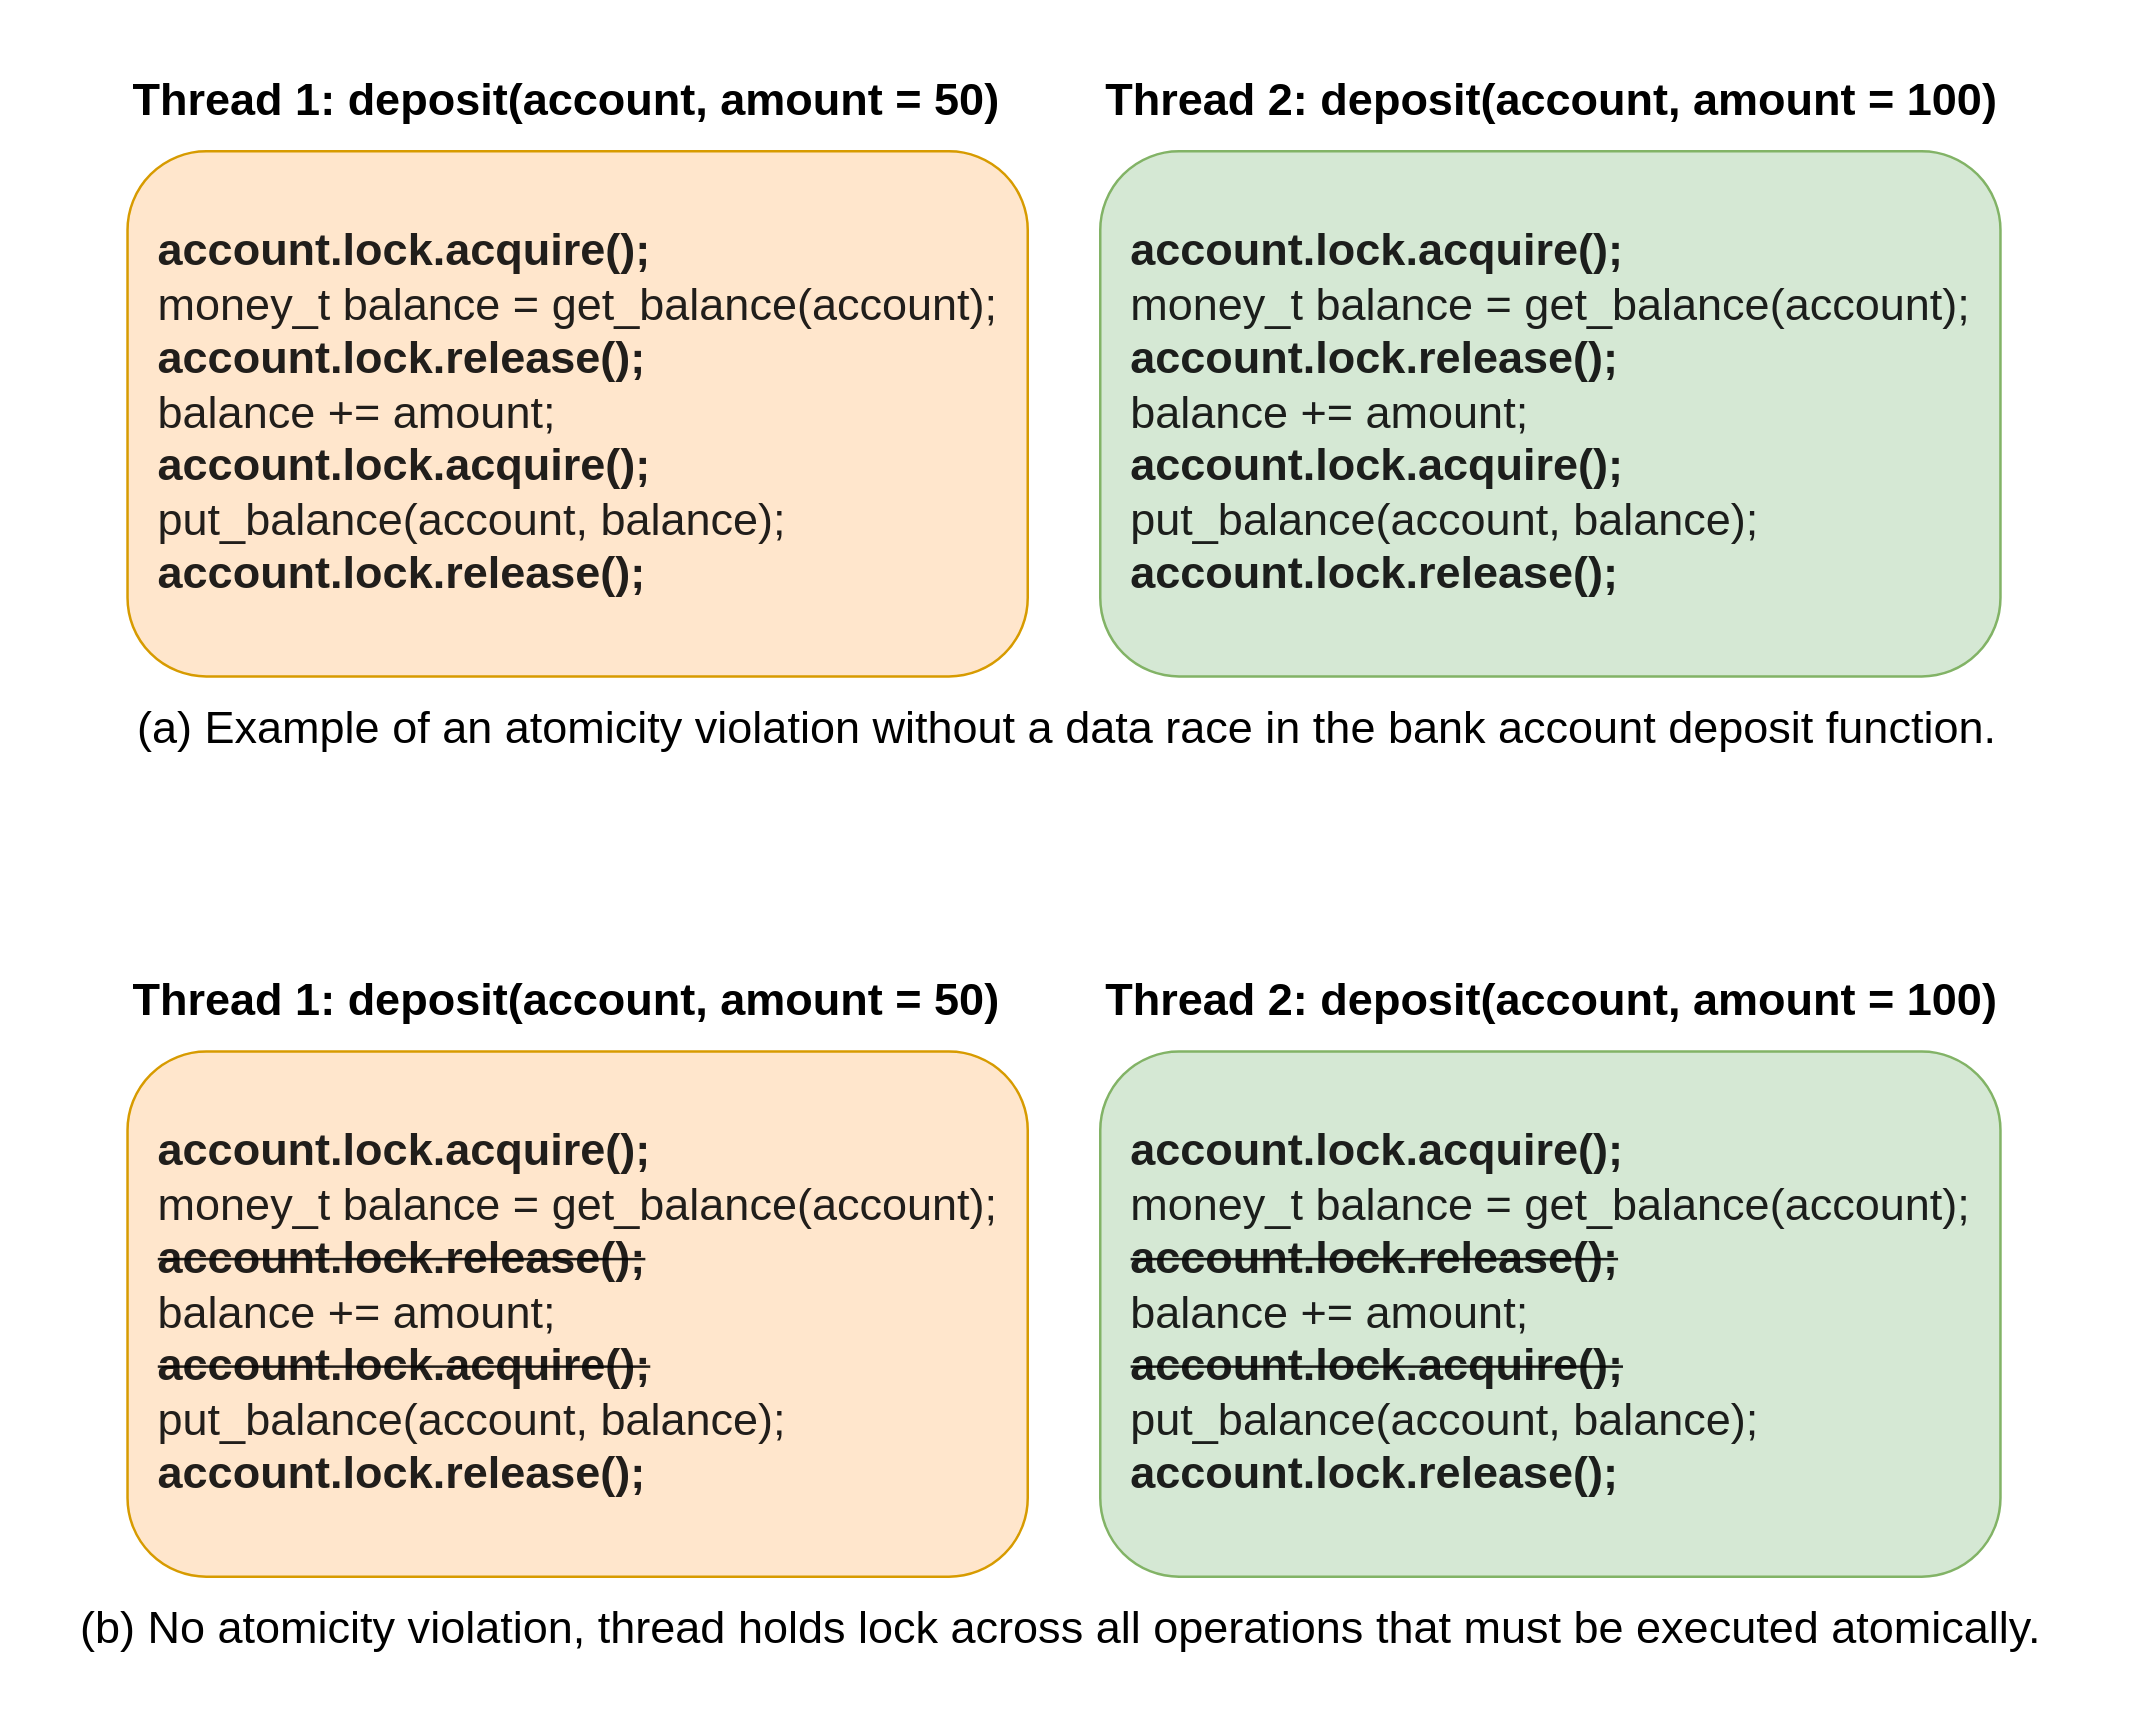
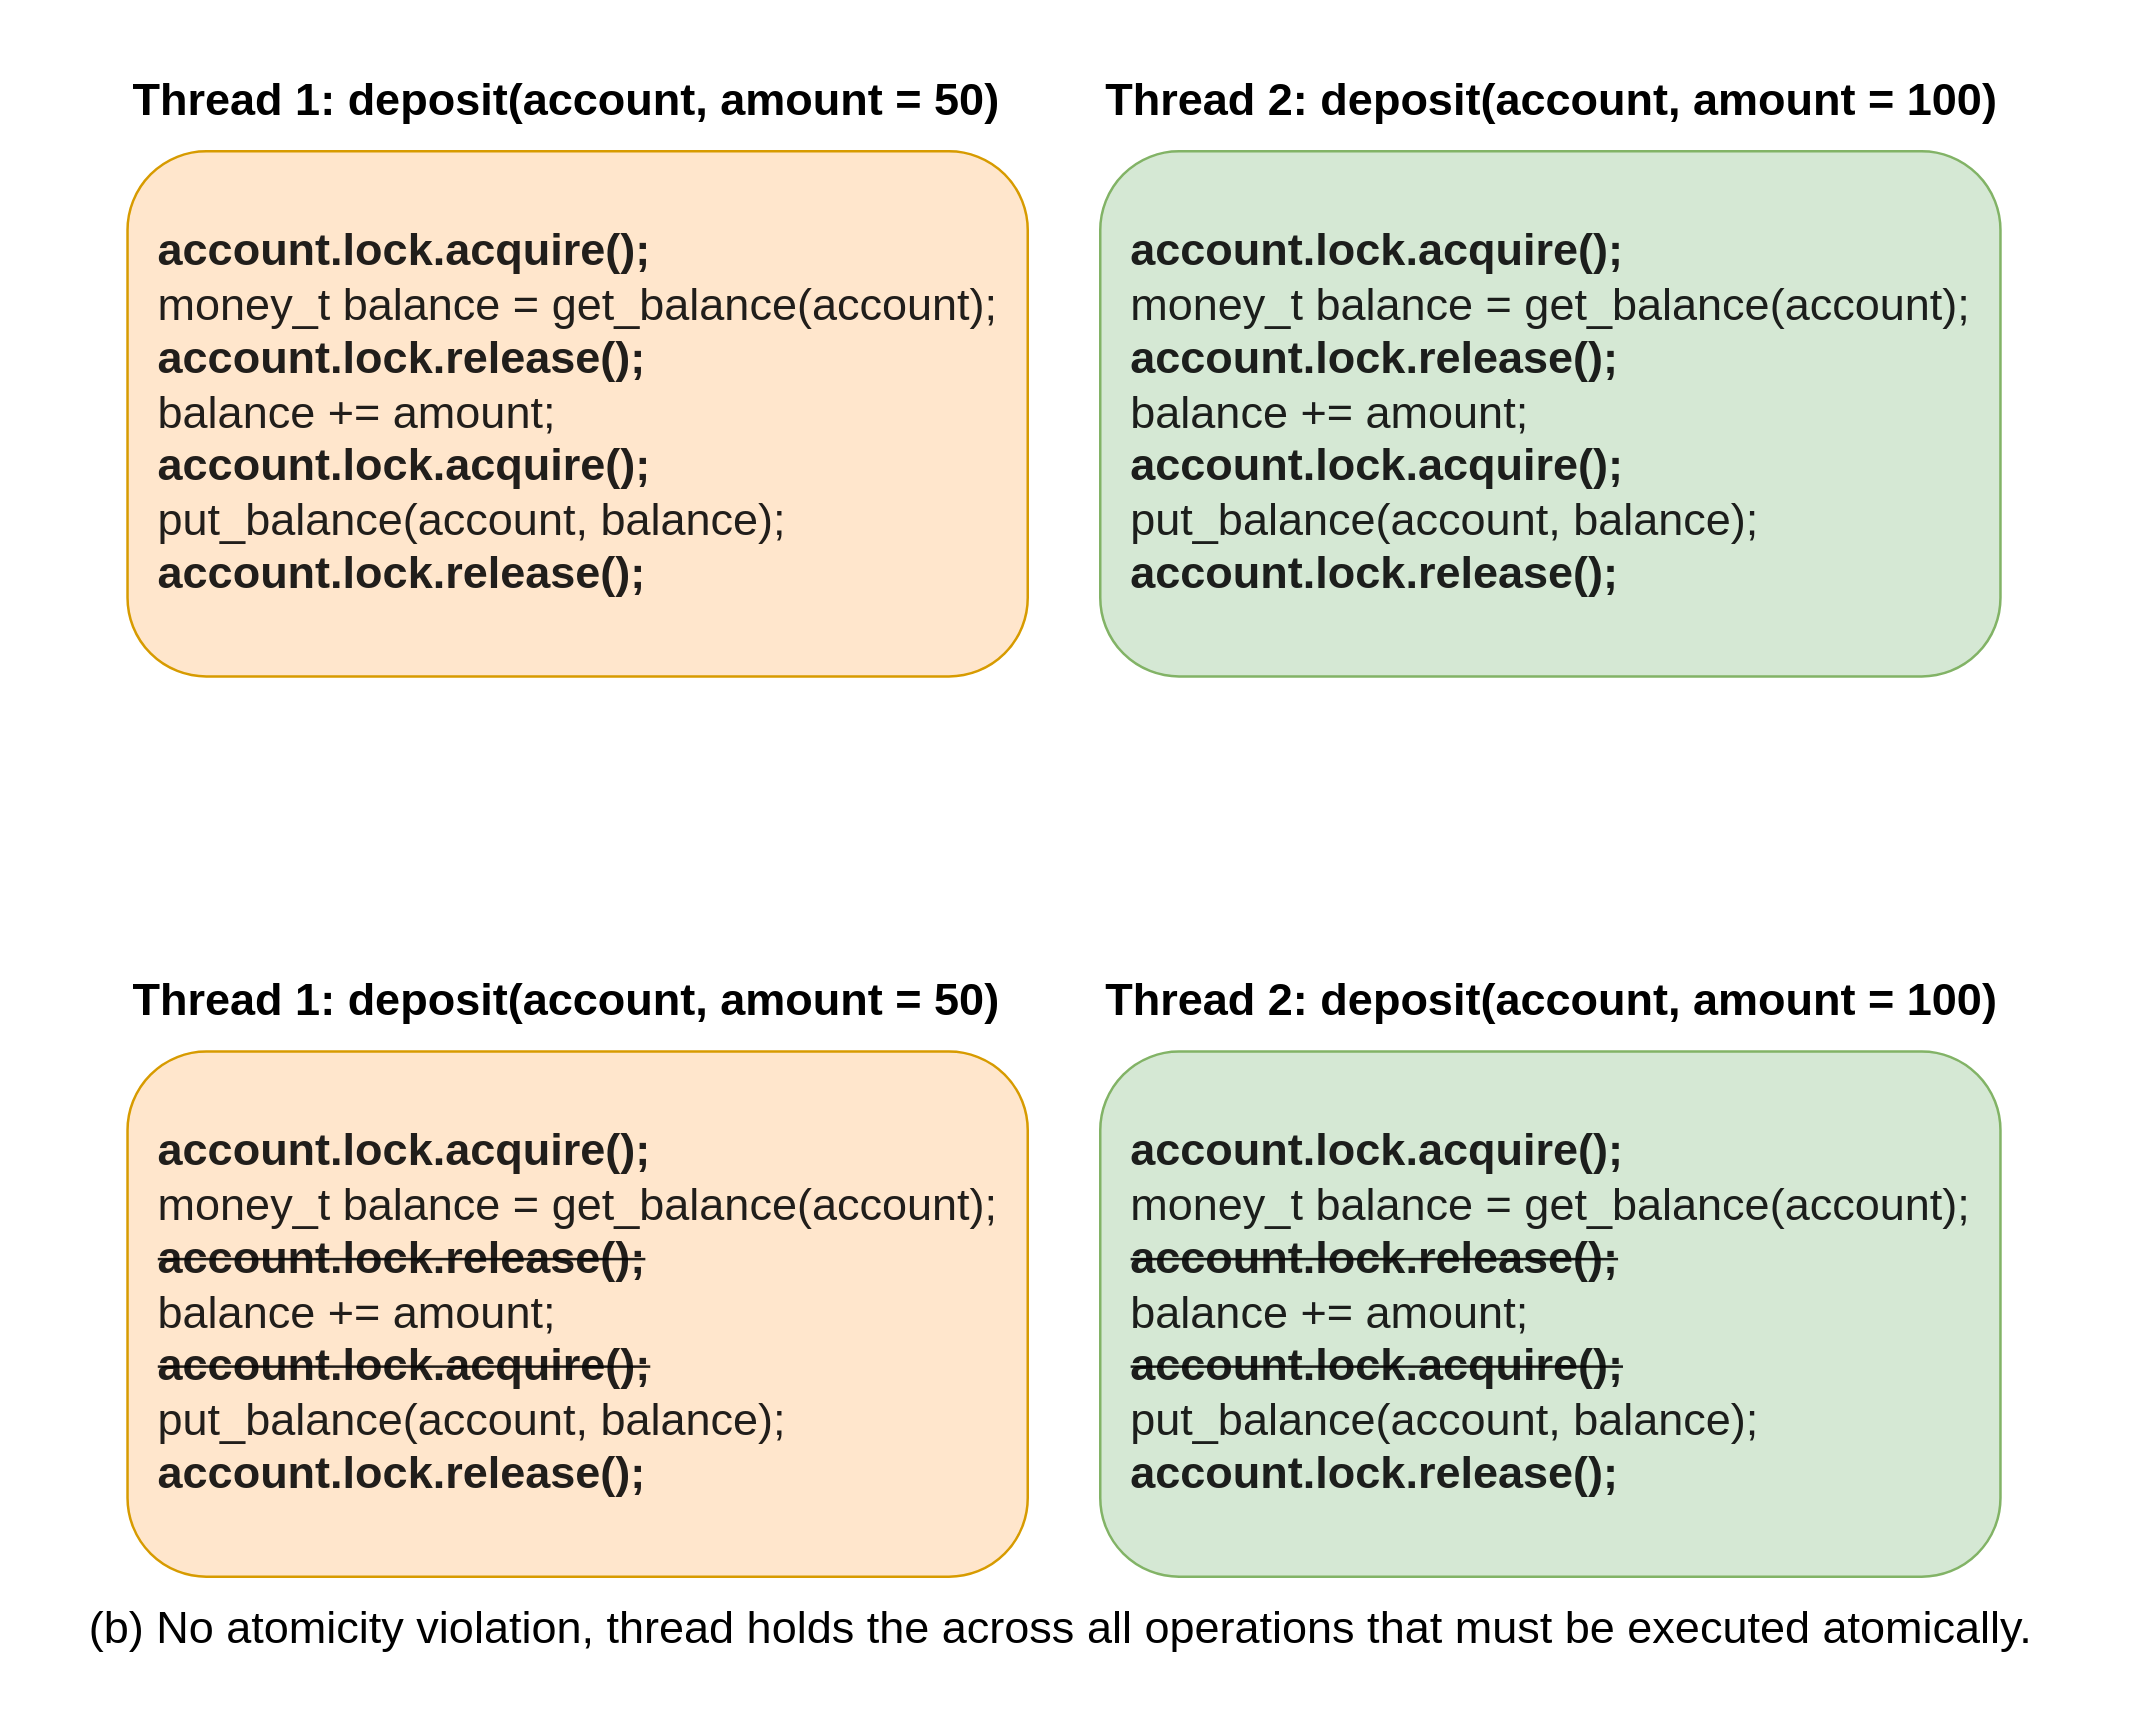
- <mxCell id="2" value="(a) Example of an atomicity violation without a data race in the bank account deposit function." style="text;html=1;align=center;verticalAlign=middle;resizable=0;points=[];autosize=1;strokeColor=none;fillColor=none;fontSize=18;" parent="1" vertex="1"><mxGeometry x="40.5" y="271" width="770" height="40" as="geometry" /></mxCell>
- <mxCell id="8" value="(b) No atomicity violation, thread holds lock across all operations that must be executed atomically.&amp;nbsp;" style="text;html=1;align=center;verticalAlign=middle;resizable=0;points=[];autosize=1;strokeColor=none;fillColor=none;fontSize=18;" vertex="1" parent="1"><mxGeometry x="20.5" y="631" width="810" height="40" as="geometry" /></mxCell>
+ <mxCell id="8" value="(b) No atomicity violation, thread holds the across all operations that must be executed atomically.&amp;nbsp;" style="text;html=1;align=center;verticalAlign=middle;resizable=0;points=[];autosize=1;strokeColor=none;fillColor=none;fontSize=18;" vertex="1" parent="1"><mxGeometry x="20.5" y="631" width="810" height="40" as="geometry" /></mxCell>
